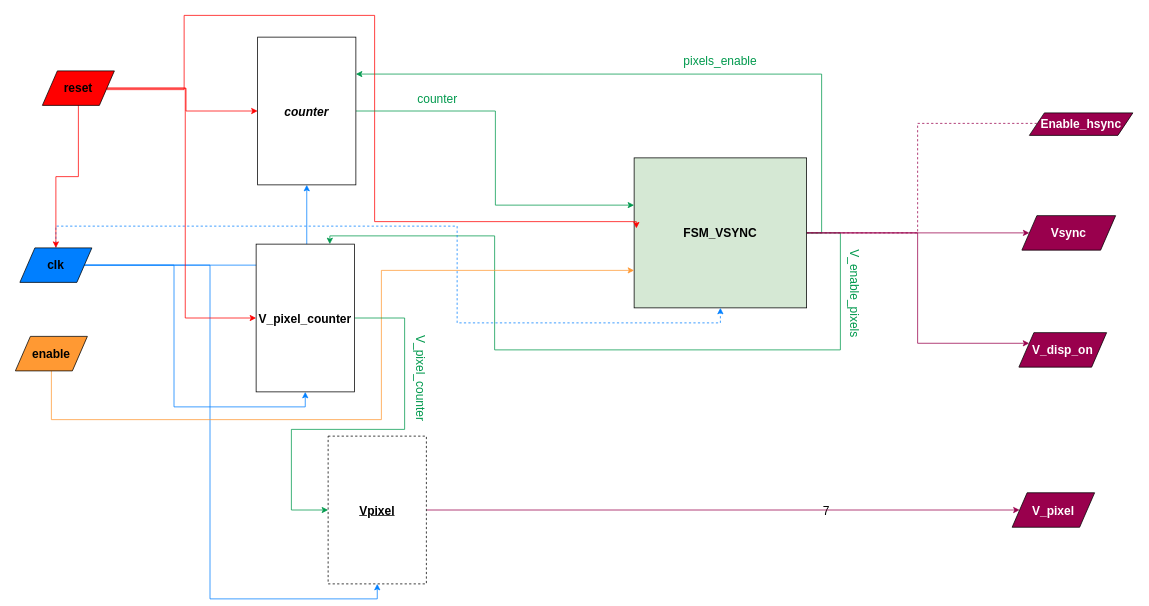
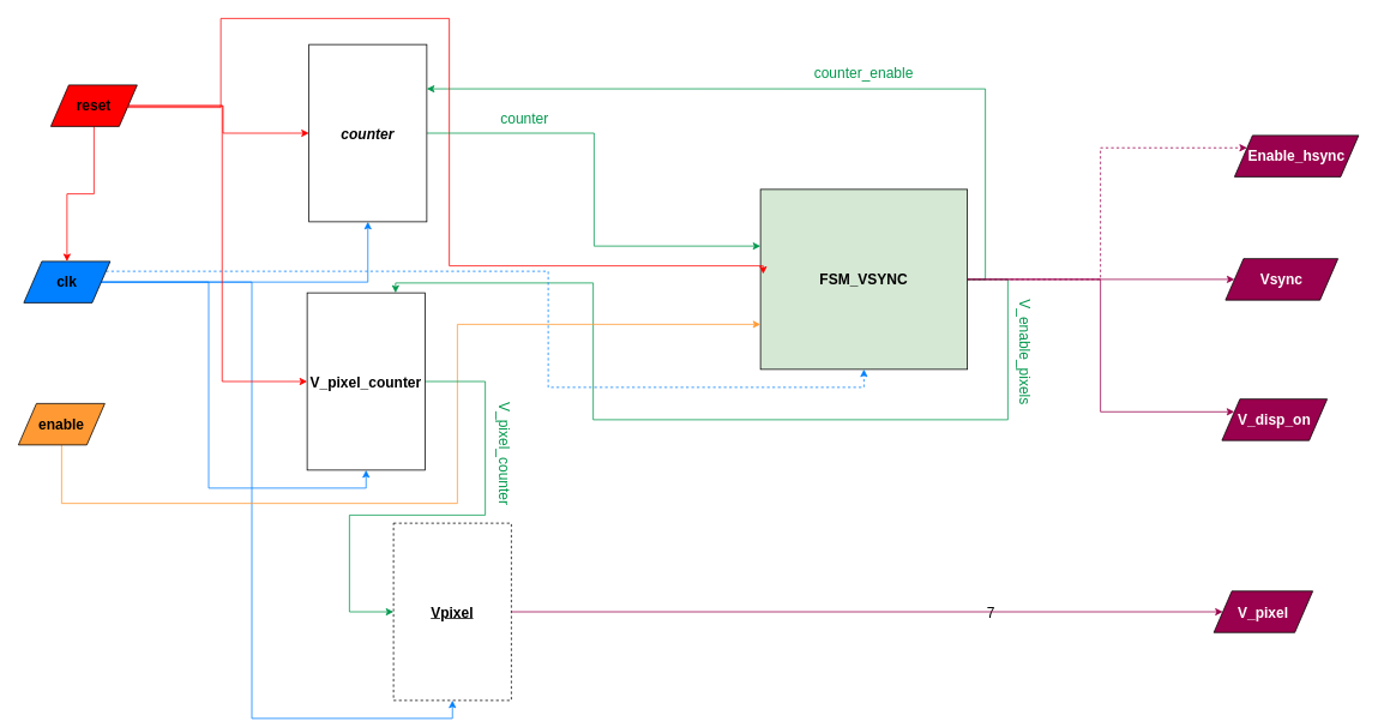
- <mxCell id="28" value="&lt;font color=&quot;#00994d&quot;&gt;pixels_enable&lt;/font&gt;" style="text;html=1;strokeColor=none;fillColor=none;align=center;verticalAlign=middle;whiteSpace=wrap;rounded=0;fontSize=16;" vertex="1" parent="1"><mxGeometry x="930" y="66" width="60" height="30" as="geometry" /></mxCell>
+ <mxCell id="28" value="&lt;font color=&quot;#00994d&quot;&gt;counter_enable&lt;/font&gt;" style="text;html=1;strokeColor=none;fillColor=none;align=center;verticalAlign=middle;whiteSpace=wrap;rounded=0;fontSize=16;" vertex="1" parent="1"><mxGeometry x="930" y="66" width="60" height="30" as="geometry" /></mxCell>
- <mxCell id="34" value="&lt;font color=&quot;#ffffff&quot;&gt;&lt;b&gt;Enable_hsync&lt;/b&gt;&lt;/font&gt;" style="shape=parallelogram;perimeter=parallelogramPerimeter;whiteSpace=wrap;html=1;fixedSize=1;fontSize=16;fillColor=#99004D;" vertex="1" parent="1"><mxGeometry x="1372" y="150" width="138" height="30" as="geometry" /></mxCell>
+ <mxCell id="34" value="&lt;font color=&quot;#ffffff&quot;&gt;&lt;b&gt;Enable_hsync&lt;/b&gt;&lt;/font&gt;" style="shape=parallelogram;perimeter=parallelogramPerimeter;whiteSpace=wrap;html=1;fixedSize=1;fontSize=16;fillColor=#99004D;" vertex="1" parent="1"><mxGeometry x="1372" y="150" width="138" height="46" as="geometry" /></mxCell>
- <mxCell id="13" value="&lt;b&gt;clk&lt;/b&gt;" style="shape=parallelogram;perimeter=parallelogramPerimeter;whiteSpace=wrap;html=1;fixedSize=1;fontSize=16;fillColor=#007FFF;" vertex="1" parent="1"><mxGeometry x="26" y="330" width="96" height="46" as="geometry" /></mxCell>
+ <mxCell id="13" value="&lt;b&gt;clk&lt;/b&gt;" style="shape=parallelogram;perimeter=parallelogramPerimeter;whiteSpace=wrap;html=1;fixedSize=1;fontSize=16;fillColor=#007FFF;" vertex="1" parent="1"><mxGeometry x="26" y="290" width="96" height="46" as="geometry" /></mxCell>
